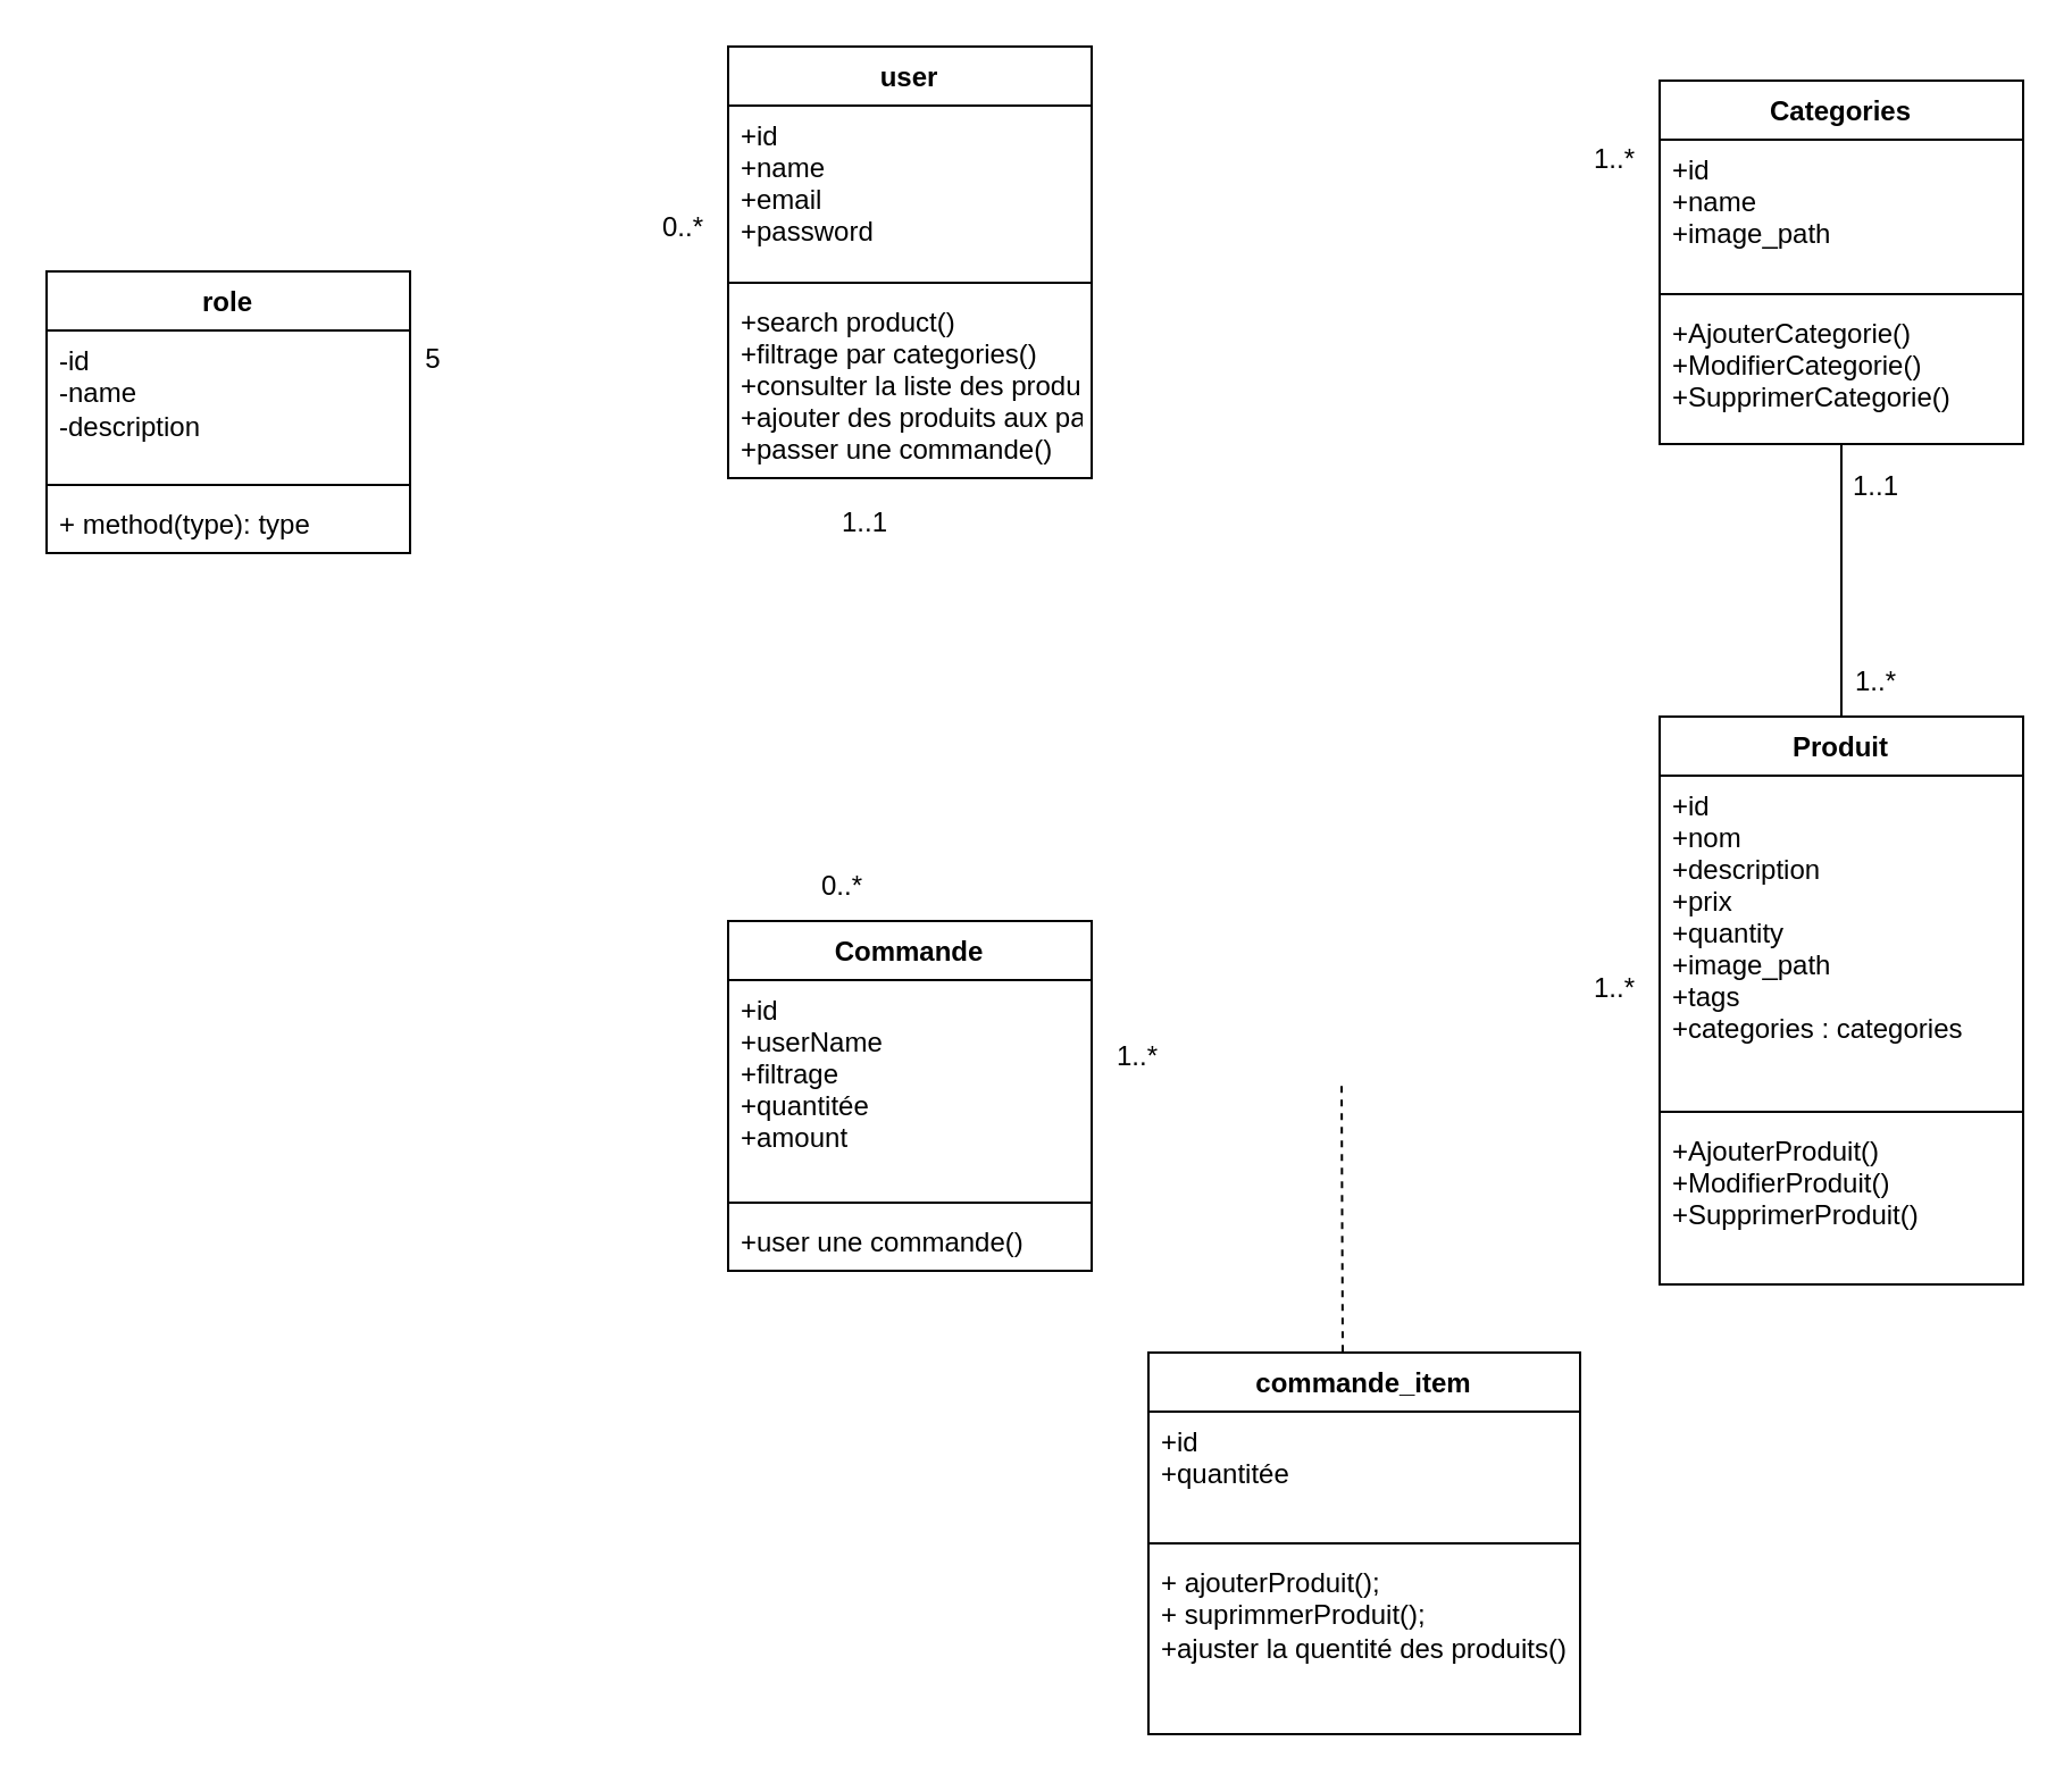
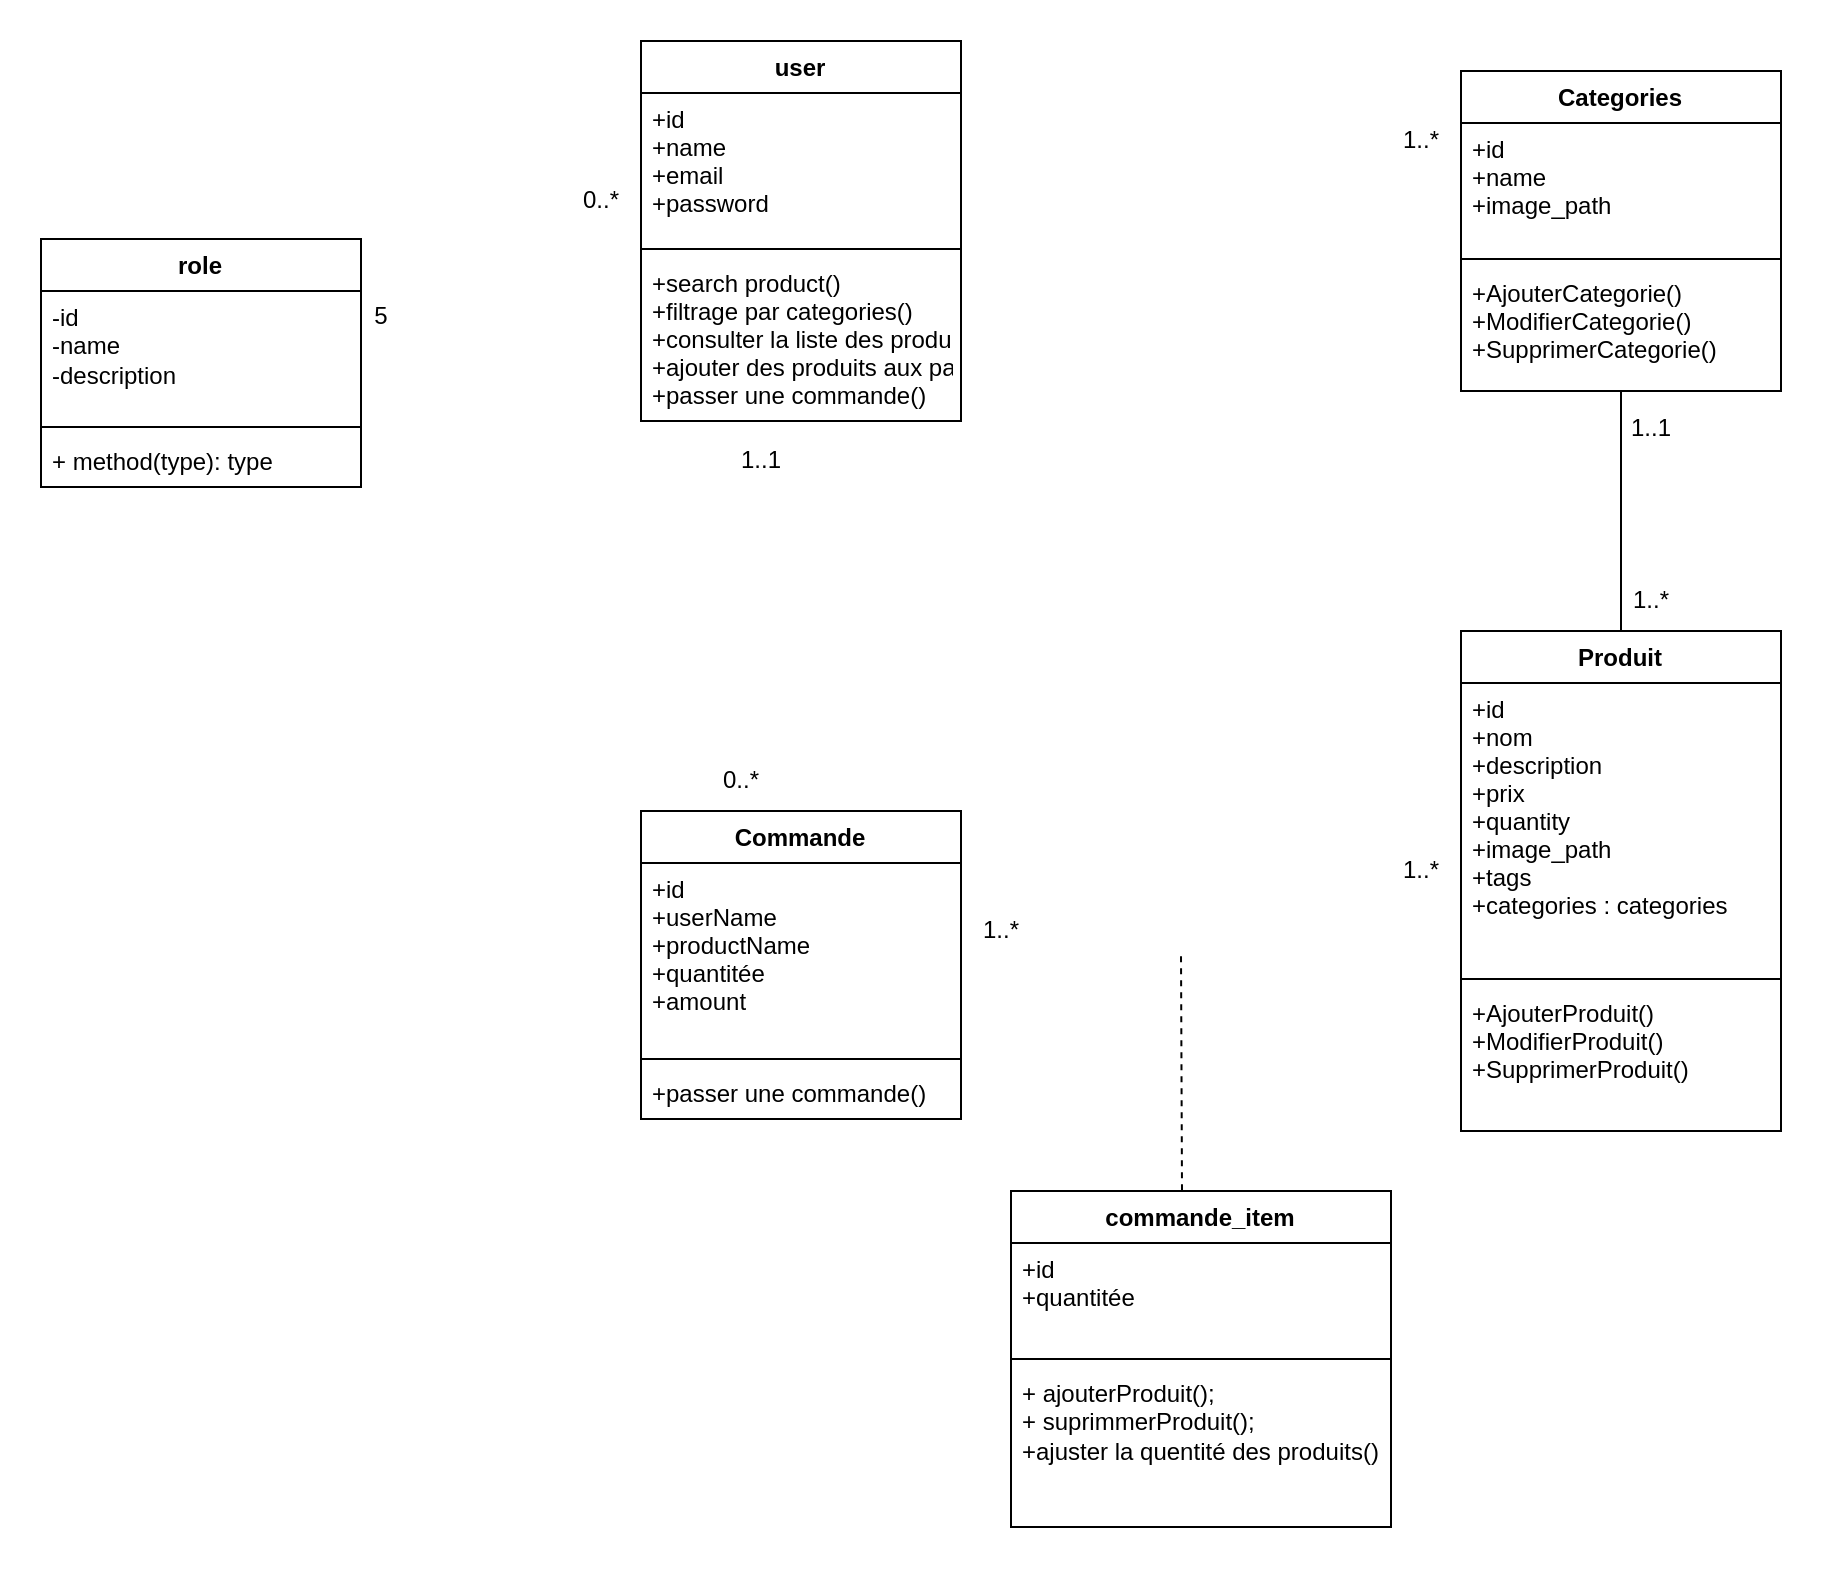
- <mxCell id="11" value="+id&#10;+userName&#10;+filtrage&#10;+quantitée&#10;+amount" style="text;strokeColor=none;fillColor=none;align=left;verticalAlign=top;spacingLeft=4;spacingRight=4;overflow=hidden;rotatable=0;points=[[0,0.5],[1,0.5]];portConstraint=eastwest;" vertex="1" parent="10"><mxGeometry y="26" width="160" height="94" as="geometry" /></mxCell>
+ <mxCell id="11" value="+id&#10;+userName&#10;+productName&#10;+quantitée&#10;+amount" style="text;strokeColor=none;fillColor=none;align=left;verticalAlign=top;spacingLeft=4;spacingRight=4;overflow=hidden;rotatable=0;points=[[0,0.5],[1,0.5]];portConstraint=eastwest;" vertex="1" parent="10"><mxGeometry y="26" width="160" height="94" as="geometry" /></mxCell>
- <mxCell id="13" value="+user une commande()" style="text;strokeColor=none;fillColor=none;align=left;verticalAlign=top;spacingLeft=4;spacingRight=4;overflow=hidden;rotatable=0;points=[[0,0.5],[1,0.5]];portConstraint=eastwest;" vertex="1" parent="10"><mxGeometry y="128" width="160" height="26" as="geometry" /></mxCell>
+ <mxCell id="13" value="+passer une commande()" style="text;strokeColor=none;fillColor=none;align=left;verticalAlign=top;spacingLeft=4;spacingRight=4;overflow=hidden;rotatable=0;points=[[0,0.5],[1,0.5]];portConstraint=eastwest;" vertex="1" parent="10"><mxGeometry y="128" width="160" height="26" as="geometry" /></mxCell>
